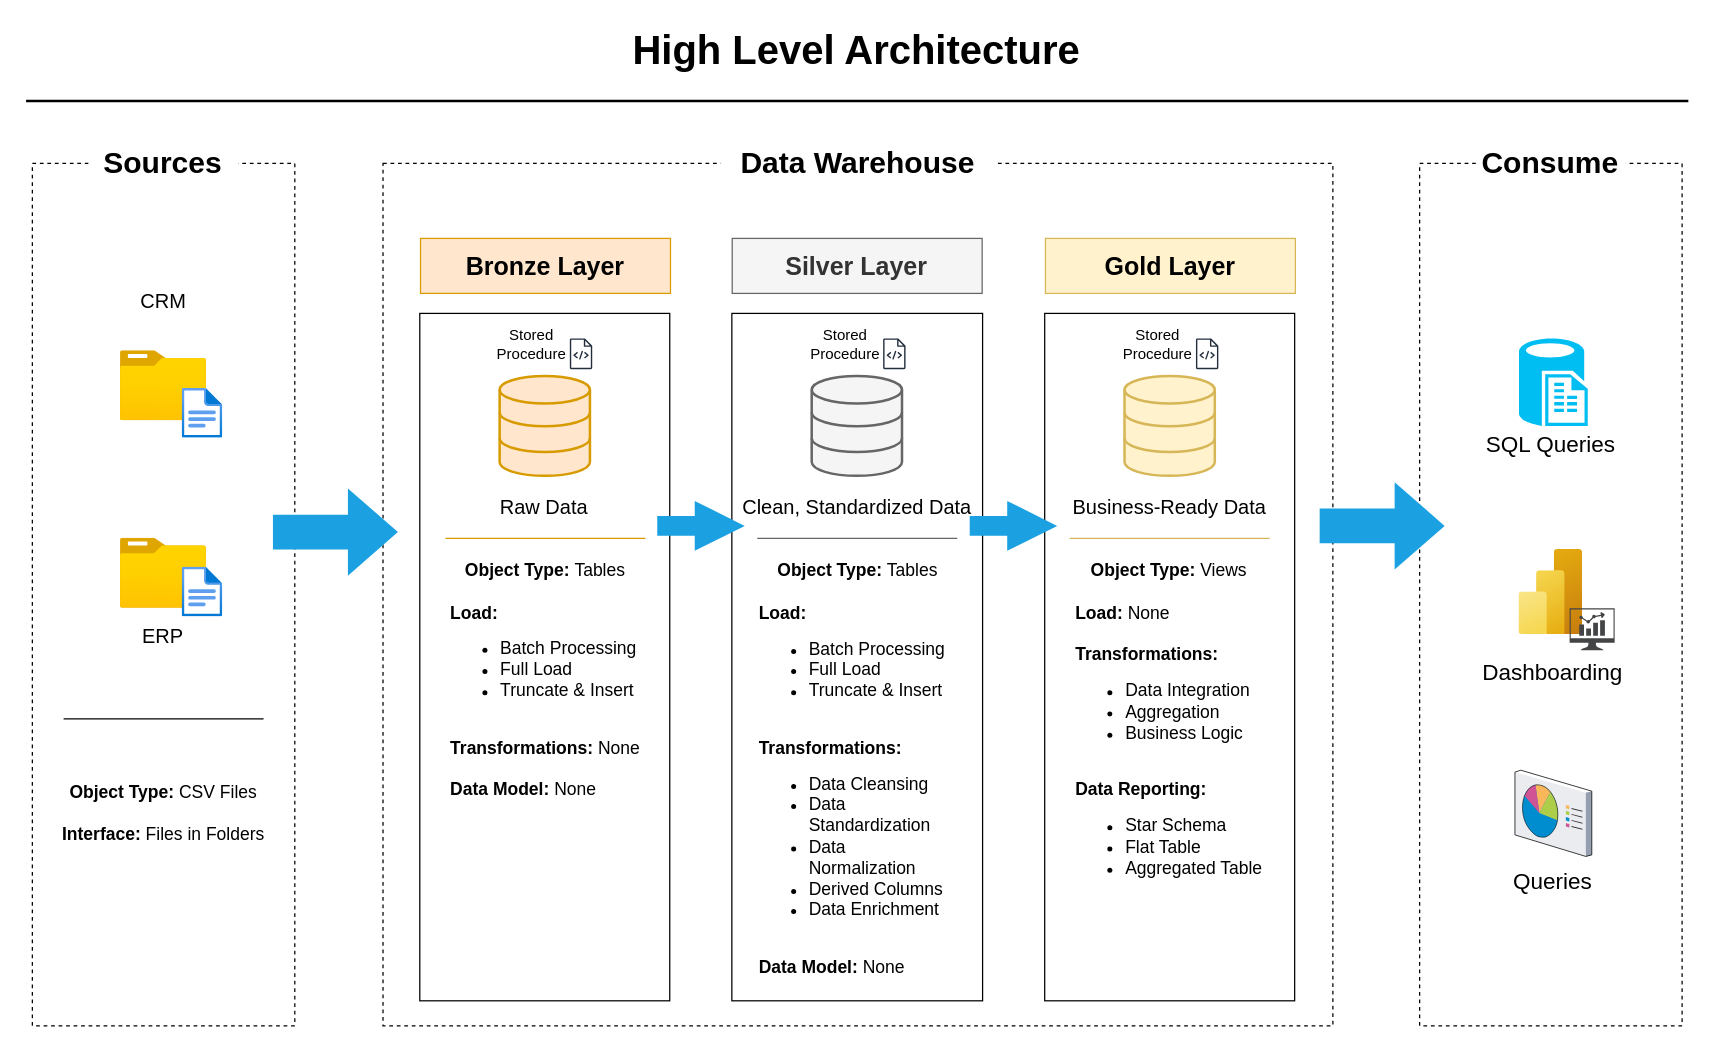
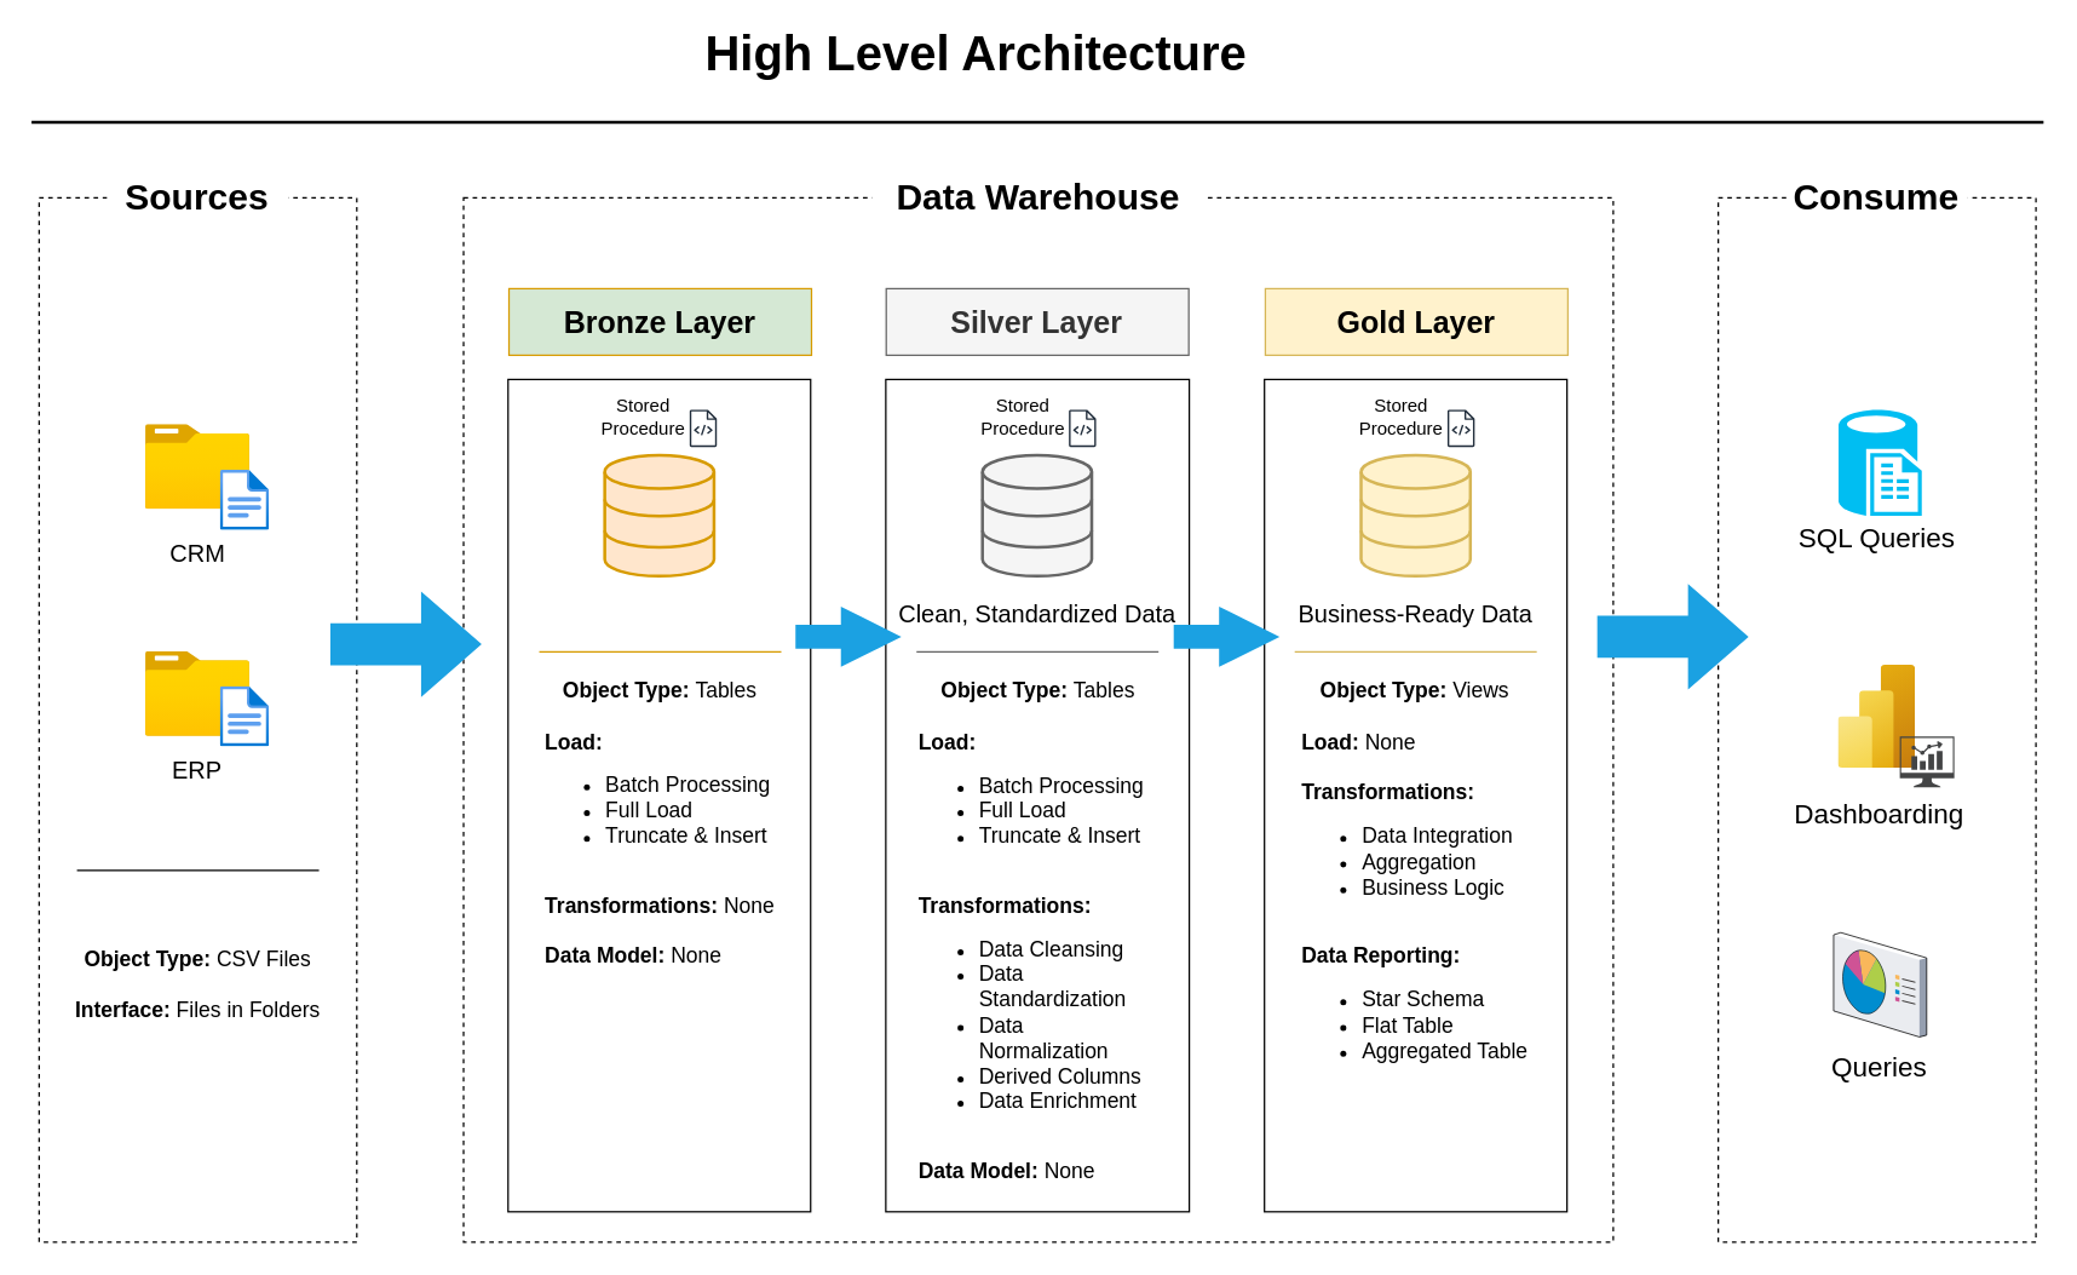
- <mxCell id="8" value="&lt;font style=&quot;font-size: 32px;&quot;&gt;&lt;b&gt;High Level Architecture&lt;/b&gt;&lt;/font&gt;" style="rounded=0;whiteSpace=wrap;html=1;strokeColor=none;" parent="1" vertex="1"><mxGeometry x="440.38" y="20" width="490" height="40" as="geometry" /></mxCell>
+ <mxCell id="8" value="&lt;font style=&quot;font-size: 32px;&quot;&gt;&lt;b&gt;High Level Architecture&lt;/b&gt;&lt;/font&gt;" style="rounded=0;whiteSpace=wrap;html=1;strokeColor=none;" parent="1" vertex="1"><mxGeometry x="400.38" y="15" width="490" height="40" as="geometry" /></mxCell>
- <mxCell id="18" value="Bronze Layer" style="rounded=0;whiteSpace=wrap;html=1;fontStyle=1;fontSize=20;fillColor=#ffe6cc;strokeColor=#d79b00;" parent="1" vertex="1"><mxGeometry x="335.97" y="190" width="200" height="44" as="geometry" /></mxCell>
+ <mxCell id="18" value="Bronze Layer" style="rounded=0;whiteSpace=wrap;html=1;fontStyle=1;fontSize=20;fillColor=#d5e8d4;strokeColor=#d79b00;" parent="1" vertex="1"><mxGeometry x="335.97" y="190" width="200" height="44" as="geometry" /></mxCell>
- <mxCell id="16" value="&lt;span&gt;&lt;font style=&quot;font-size: 16px;&quot;&gt;CRM&lt;/font&gt;&lt;/span&gt;" style="text;html=1;align=center;verticalAlign=middle;resizable=0;points=[];autosize=1;strokeColor=none;fillColor=none;fontStyle=0" parent="1" vertex="1"><mxGeometry x="100.38" y="225" width="60" height="30" as="geometry" /></mxCell>
+ <mxCell id="16" value="&lt;span&gt;&lt;font style=&quot;font-size: 16px;&quot;&gt;CRM&lt;/font&gt;&lt;/span&gt;" style="text;html=1;align=center;verticalAlign=middle;resizable=0;points=[];autosize=1;strokeColor=none;fillColor=none;fontStyle=0" parent="1" vertex="1"><mxGeometry x="100.38" y="350" width="60" height="30" as="geometry" /></mxCell>
- <mxCell id="33" value="Raw Data" style="text;html=1;align=center;verticalAlign=middle;whiteSpace=wrap;rounded=0;fontSize=16;fontStyle=0" parent="1" vertex="1"><mxGeometry x="395.4" y="390" width="79.99" height="30" as="geometry" /></mxCell>
